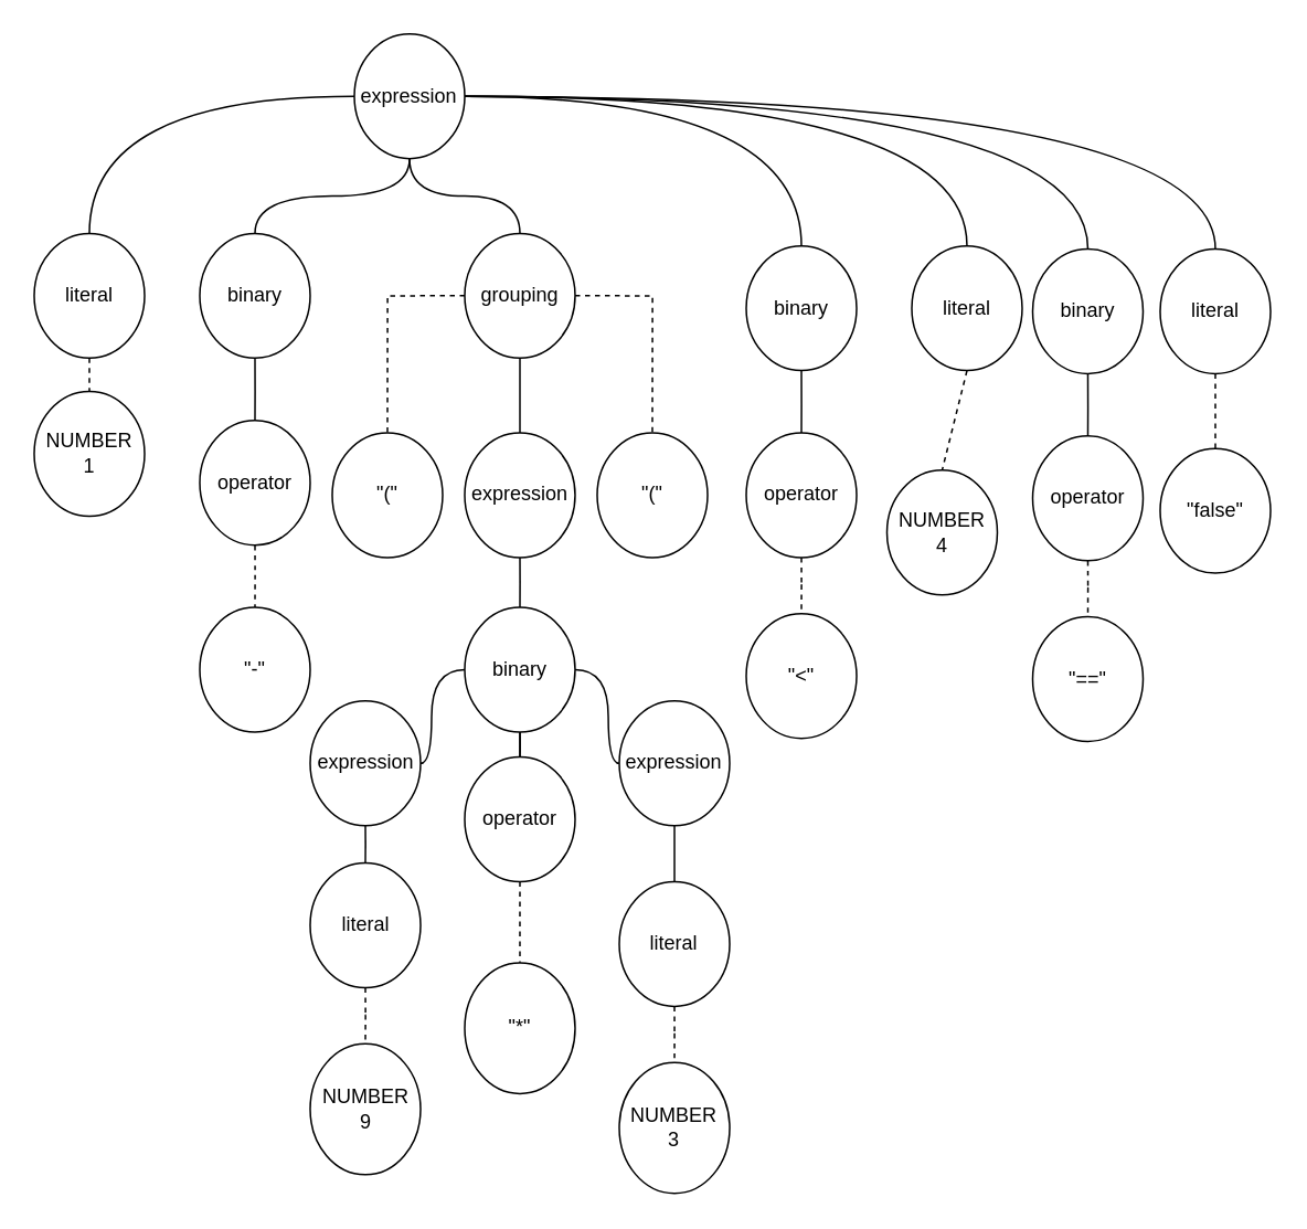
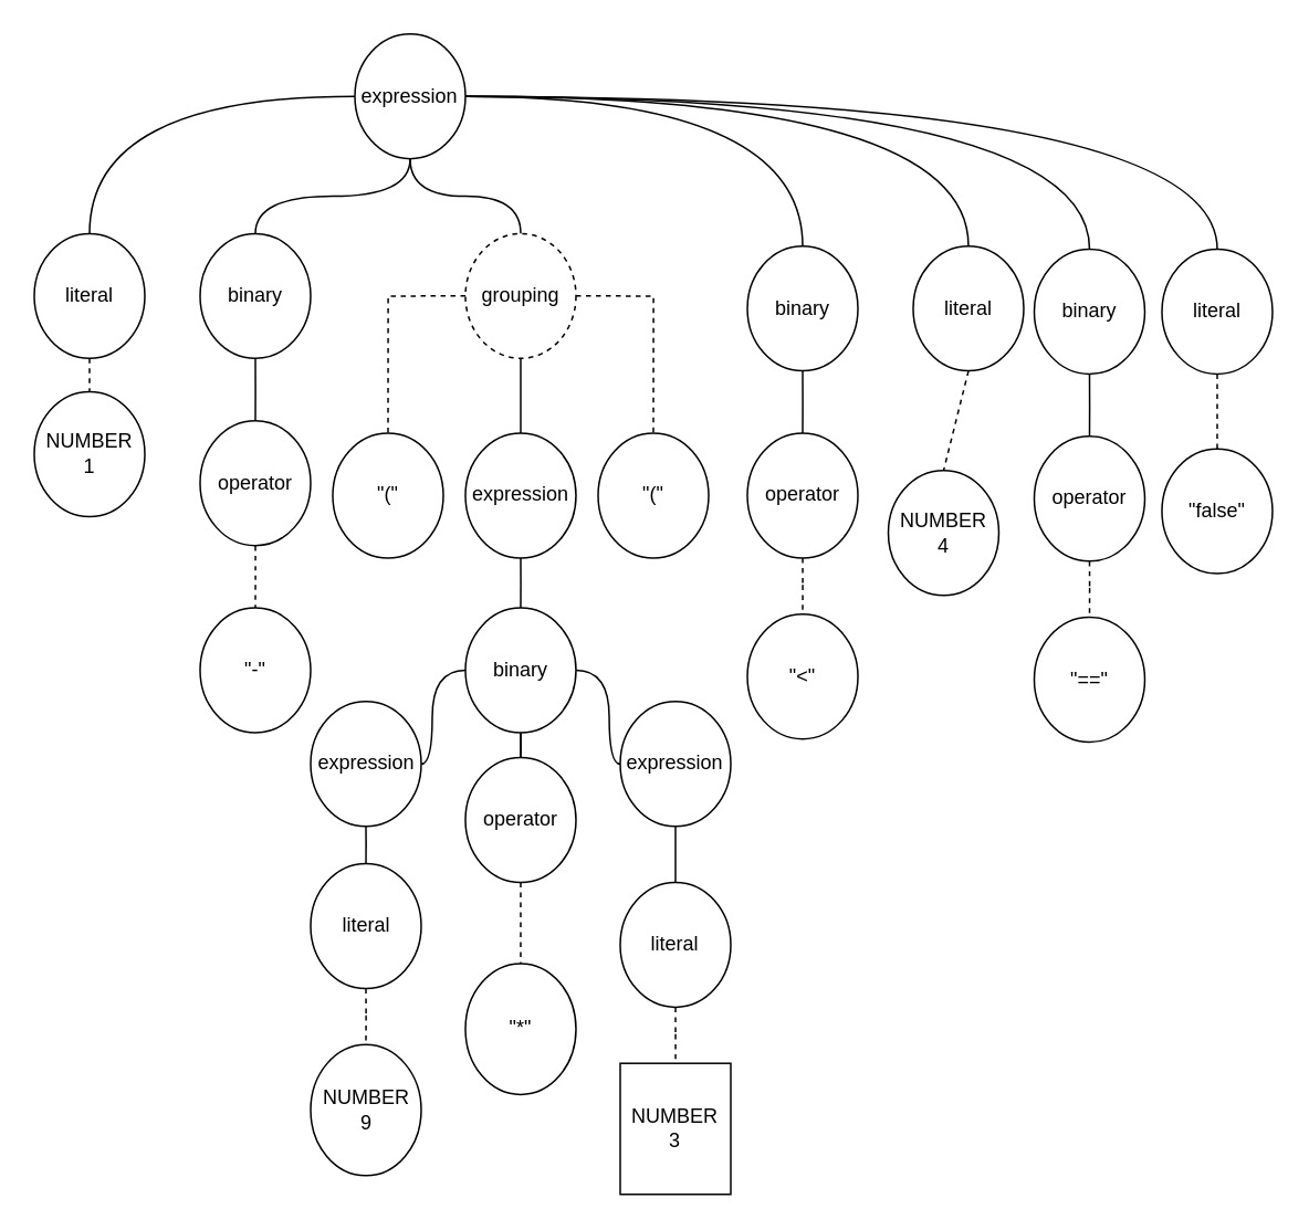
- <mxCell id="18" value="grouping" style="ellipse;whiteSpace=wrap;html=1;container=0;" vertex="1" parent="1"><mxGeometry x="280" y="140.43" width="66.667" height="75.269" as="geometry" /></mxCell>
+ <mxCell id="18" value="grouping" style="ellipse;whiteSpace=wrap;html=1;container=0;dashed=1;" vertex="1" parent="1"><mxGeometry x="280" y="140.43" width="66.667" height="75.269" as="geometry" /></mxCell>
- <mxCell id="43" value="&lt;div&gt;NUMBER&lt;/div&gt;3" style="ellipse;whiteSpace=wrap;html=1;container=0;" vertex="1" parent="1"><mxGeometry x="373.333" y="640.968" width="66.667" height="79.032" as="geometry" /></mxCell>
+ <mxCell id="43" value="&lt;div&gt;NUMBER&lt;/div&gt;3" style="whiteSpace=wrap;html=1;container=0;rounded=0;" vertex="1" parent="1"><mxGeometry x="373.333" y="640.968" width="66.667" height="79.032" as="geometry" /></mxCell>
